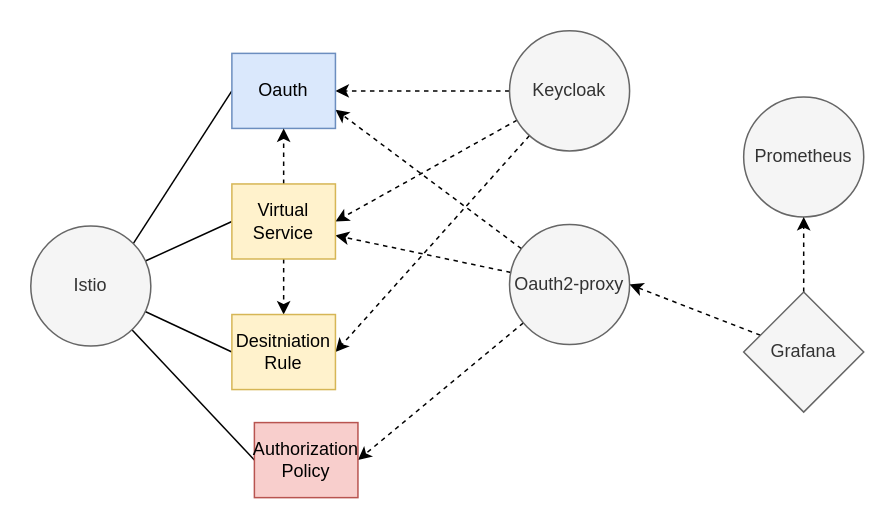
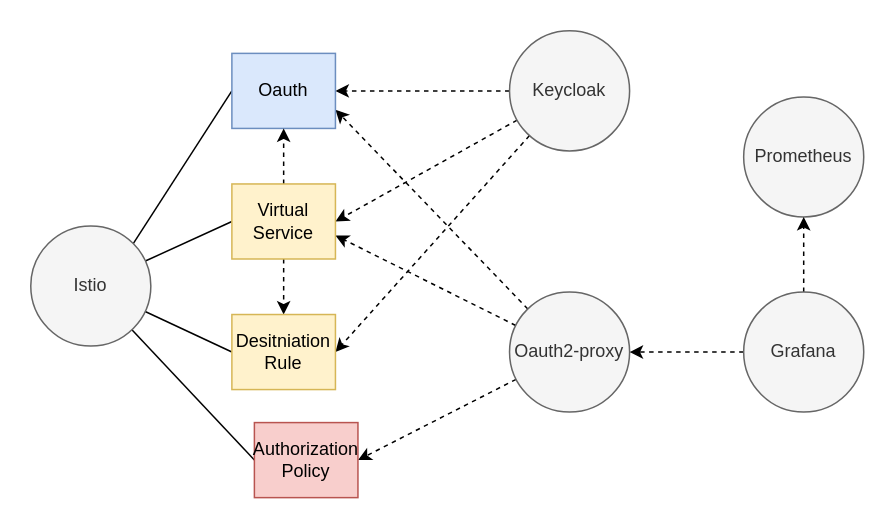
- <mxCell id="10" value="Oauth2-proxy" style="ellipse;whiteSpace=wrap;html=1;aspect=fixed;fillColor=#f5f5f5;strokeColor=#666666;fontColor=#333333;" vertex="1" parent="1"><mxGeometry x="339" y="149" width="80" height="80" as="geometry" /></mxCell>
+ <mxCell id="10" value="Oauth2-proxy" style="ellipse;whiteSpace=wrap;html=1;aspect=fixed;fillColor=#f5f5f5;strokeColor=#666666;fontColor=#333333;" vertex="1" parent="1"><mxGeometry x="339" y="194" width="80" height="80" as="geometry" /></mxCell>
- <mxCell id="23" value="Grafana" style="rhombus;whiteSpace=wrap;html=1;aspect=fixed;fillColor=#f5f5f5;strokeColor=#666666;fontColor=#333333;" vertex="1" parent="1"><mxGeometry x="495" y="194" width="80" height="80" as="geometry" /></mxCell>
+ <mxCell id="23" value="Grafana" style="ellipse;whiteSpace=wrap;html=1;aspect=fixed;fillColor=#f5f5f5;strokeColor=#666666;fontColor=#333333;" vertex="1" parent="1"><mxGeometry x="495" y="194" width="80" height="80" as="geometry" /></mxCell>
